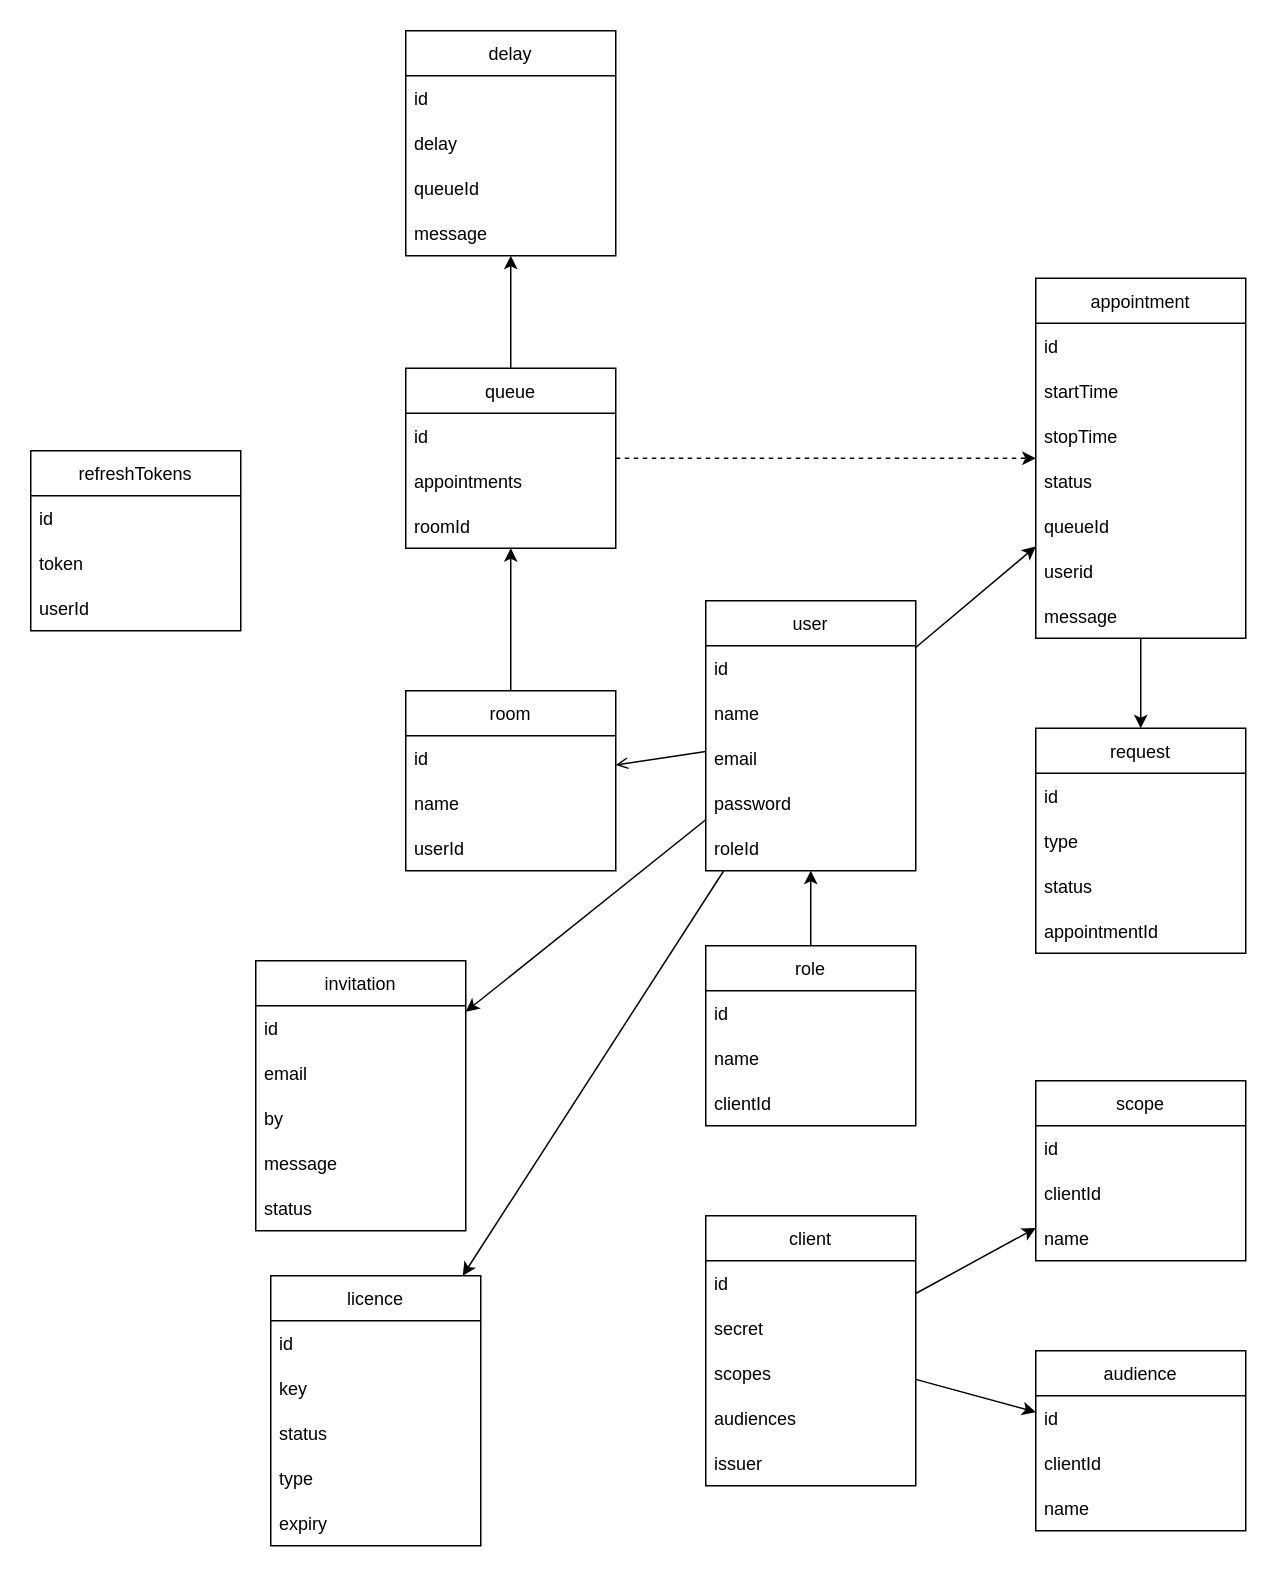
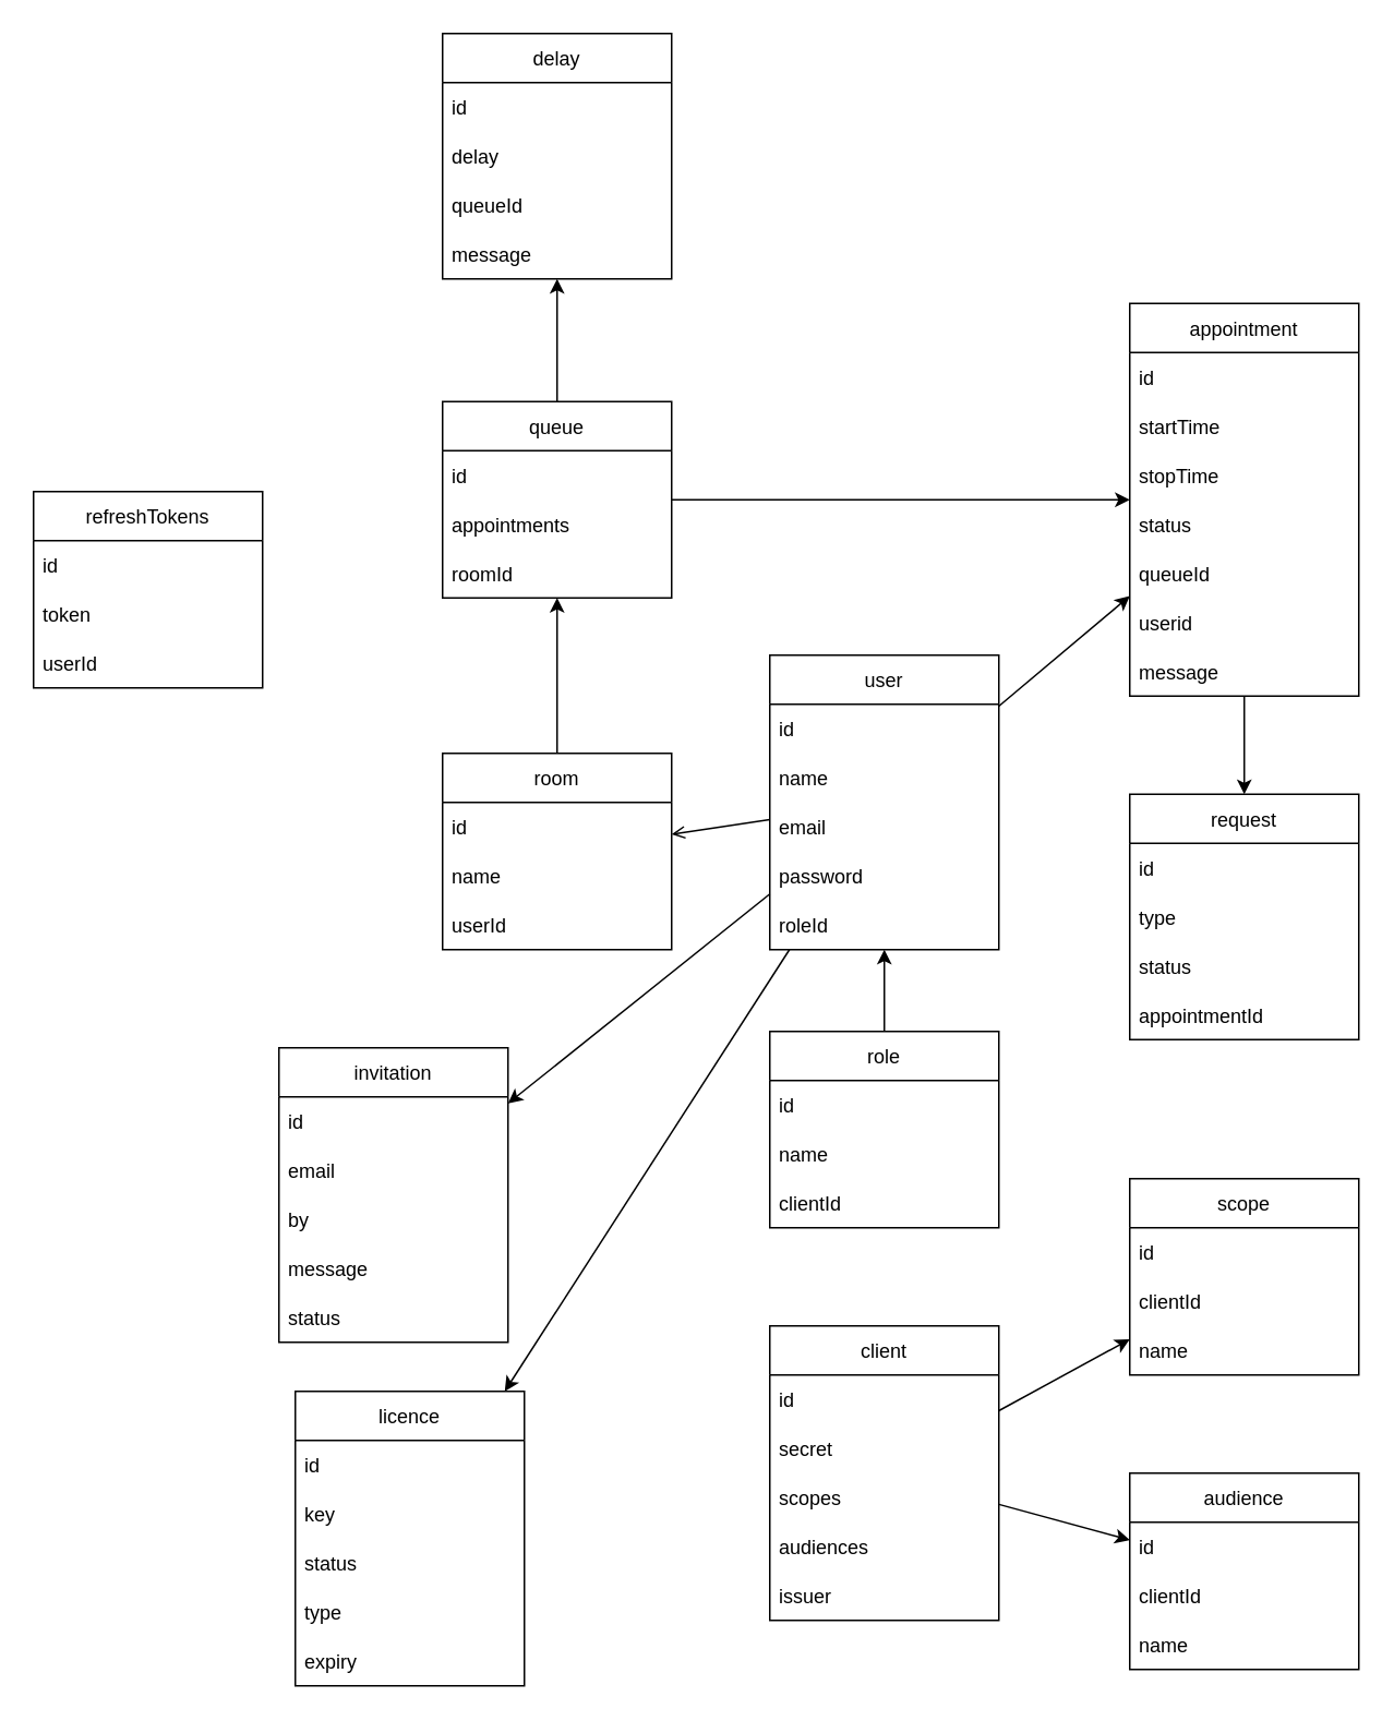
- <mxCell id="31" value="" style="endArrow=classic;html=1;rounded=0;dashed=1;" parent="1" source="10" target="2" edge="1"><mxGeometry width="50" height="50" relative="1" as="geometry"><mxPoint x="420" y="820" as="sourcePoint" /><mxPoint x="470" y="770" as="targetPoint" /></mxGeometry></mxCell>
+ <mxCell id="31" value="" style="endArrow=classic;html=1;rounded=0;" parent="1" source="10" target="2" edge="1"><mxGeometry width="50" height="50" relative="1" as="geometry"><mxPoint x="420" y="820" as="sourcePoint" /><mxPoint x="470" y="770" as="targetPoint" /></mxGeometry></mxCell>
